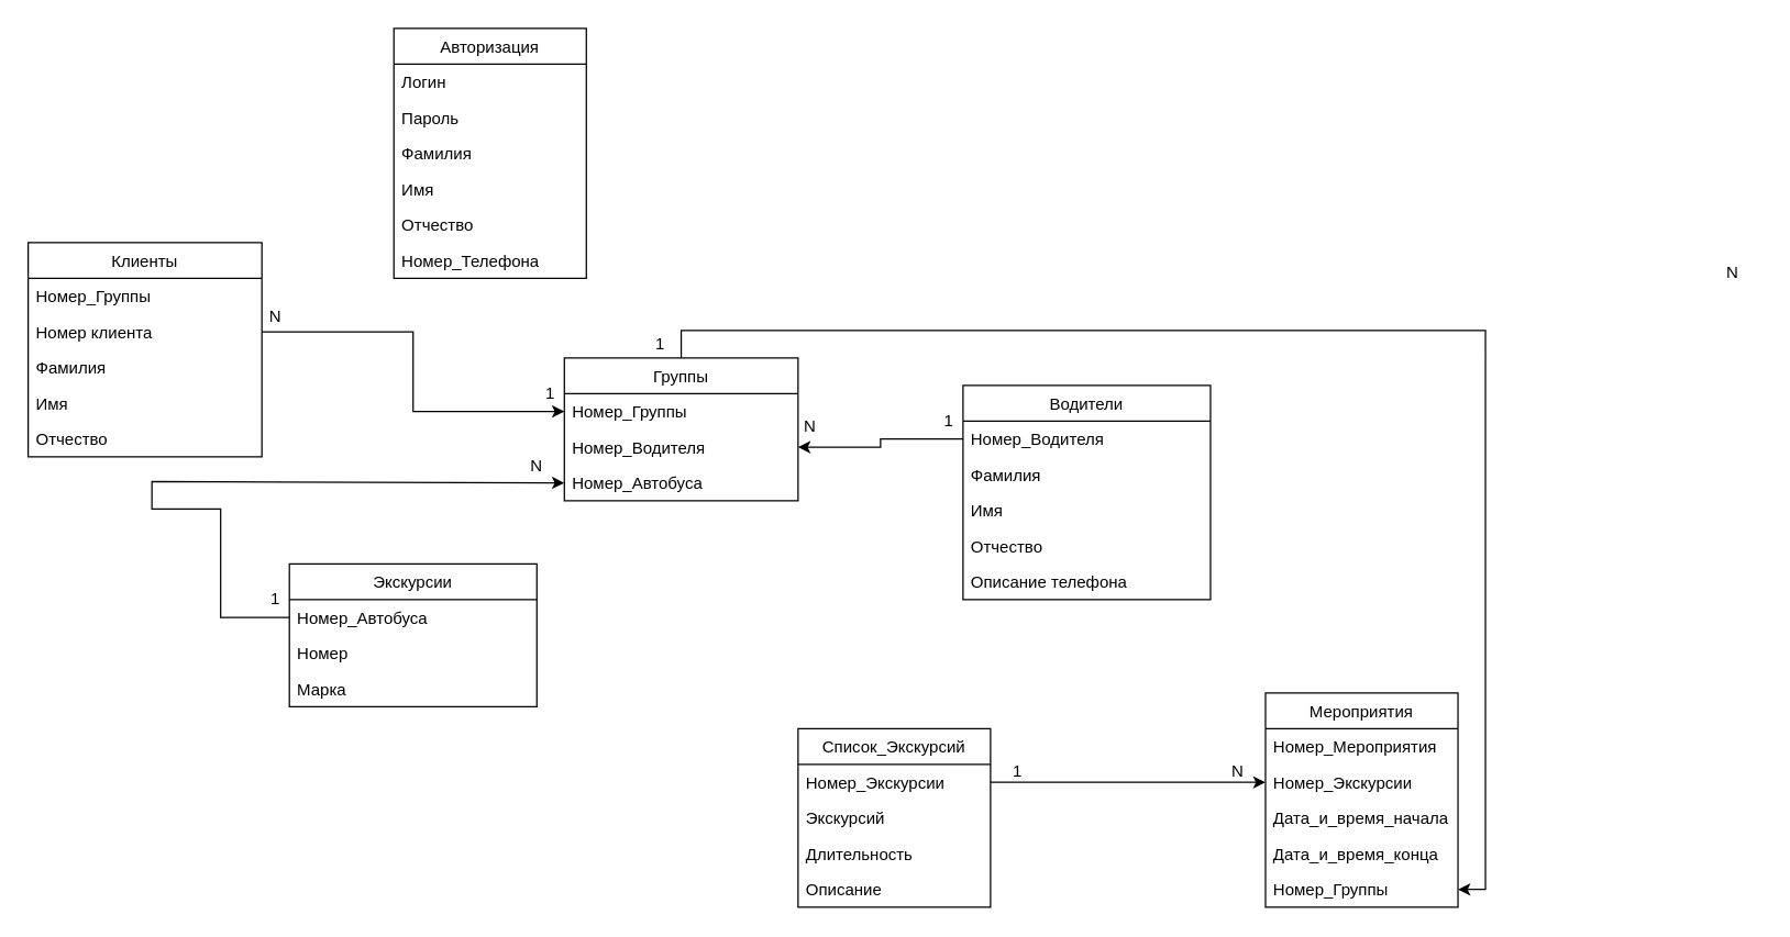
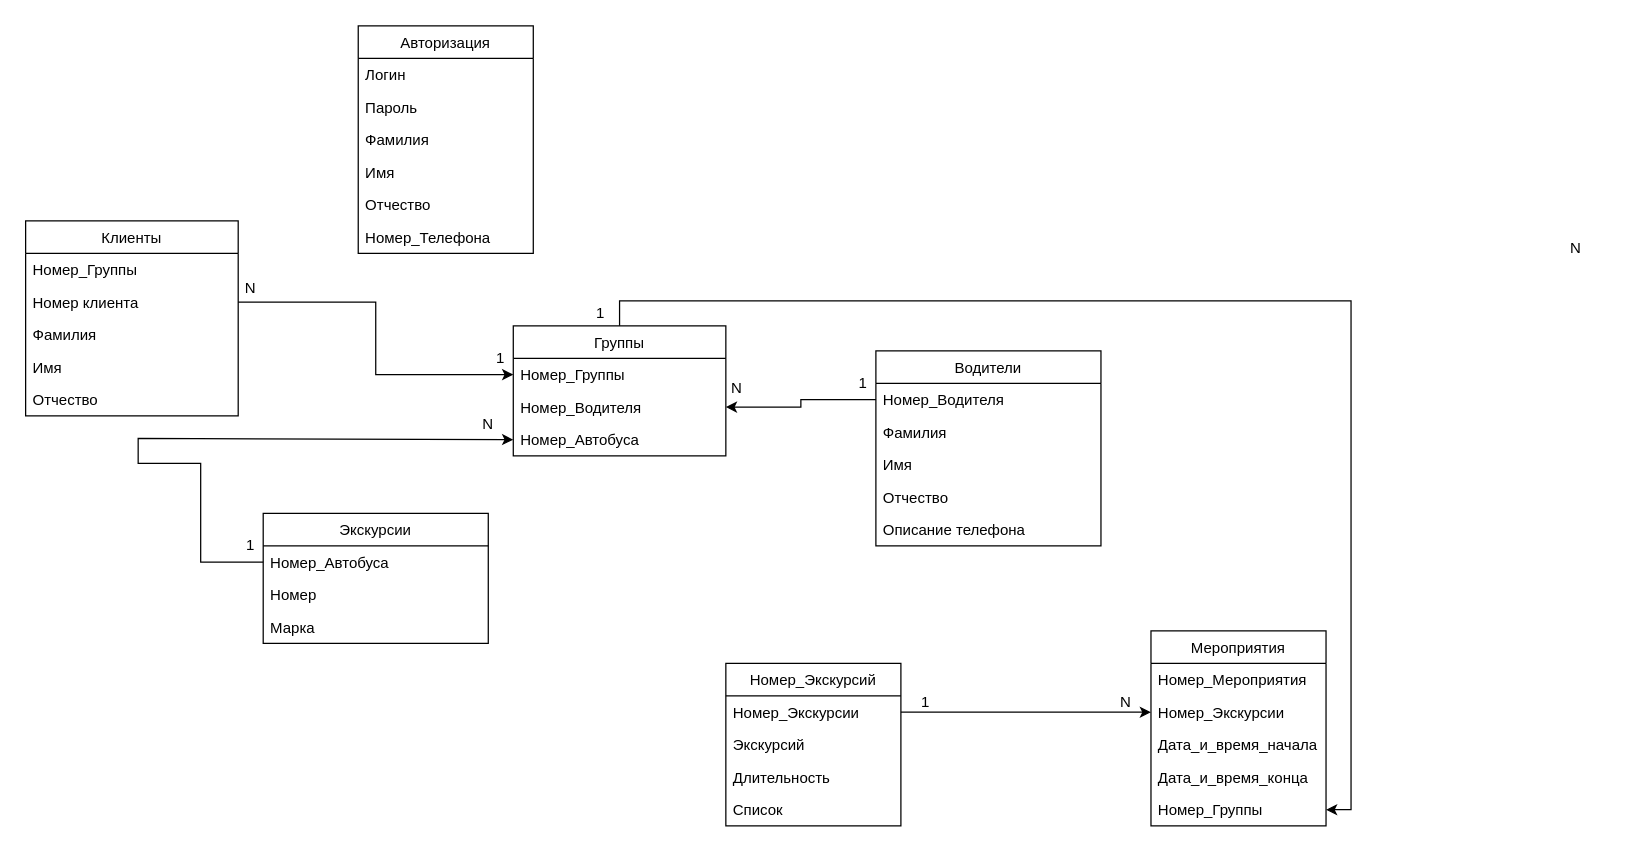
- <mxCell id="2" value="Список_Экскурсий" style="swimlane;fontStyle=0;childLayout=stackLayout;horizontal=1;startSize=26;fillColor=none;horizontalStack=0;resizeParent=1;resizeParentMax=0;resizeLast=0;collapsible=1;marginBottom=0;" parent="1" vertex="1"><mxGeometry x="580" y="530" width="140" height="130" as="geometry" /></mxCell>
+ <mxCell id="2" value="Номер_Экскурсий" style="swimlane;fontStyle=0;childLayout=stackLayout;horizontal=1;startSize=26;fillColor=none;horizontalStack=0;resizeParent=1;resizeParentMax=0;resizeLast=0;collapsible=1;marginBottom=0;" parent="1" vertex="1"><mxGeometry x="580" y="530" width="140" height="130" as="geometry" /></mxCell>
- <mxCell id="6" value="Описание" style="text;strokeColor=none;fillColor=none;align=left;verticalAlign=top;spacingLeft=4;spacingRight=4;overflow=hidden;rotatable=0;points=[[0,0.5],[1,0.5]];portConstraint=eastwest;" parent="2" vertex="1"><mxGeometry y="104" width="140" height="26" as="geometry" /></mxCell>
+ <mxCell id="6" value="Список" style="text;strokeColor=none;fillColor=none;align=left;verticalAlign=top;spacingLeft=4;spacingRight=4;overflow=hidden;rotatable=0;points=[[0,0.5],[1,0.5]];portConstraint=eastwest;" parent="2" vertex="1"><mxGeometry y="104" width="140" height="26" as="geometry" /></mxCell>
